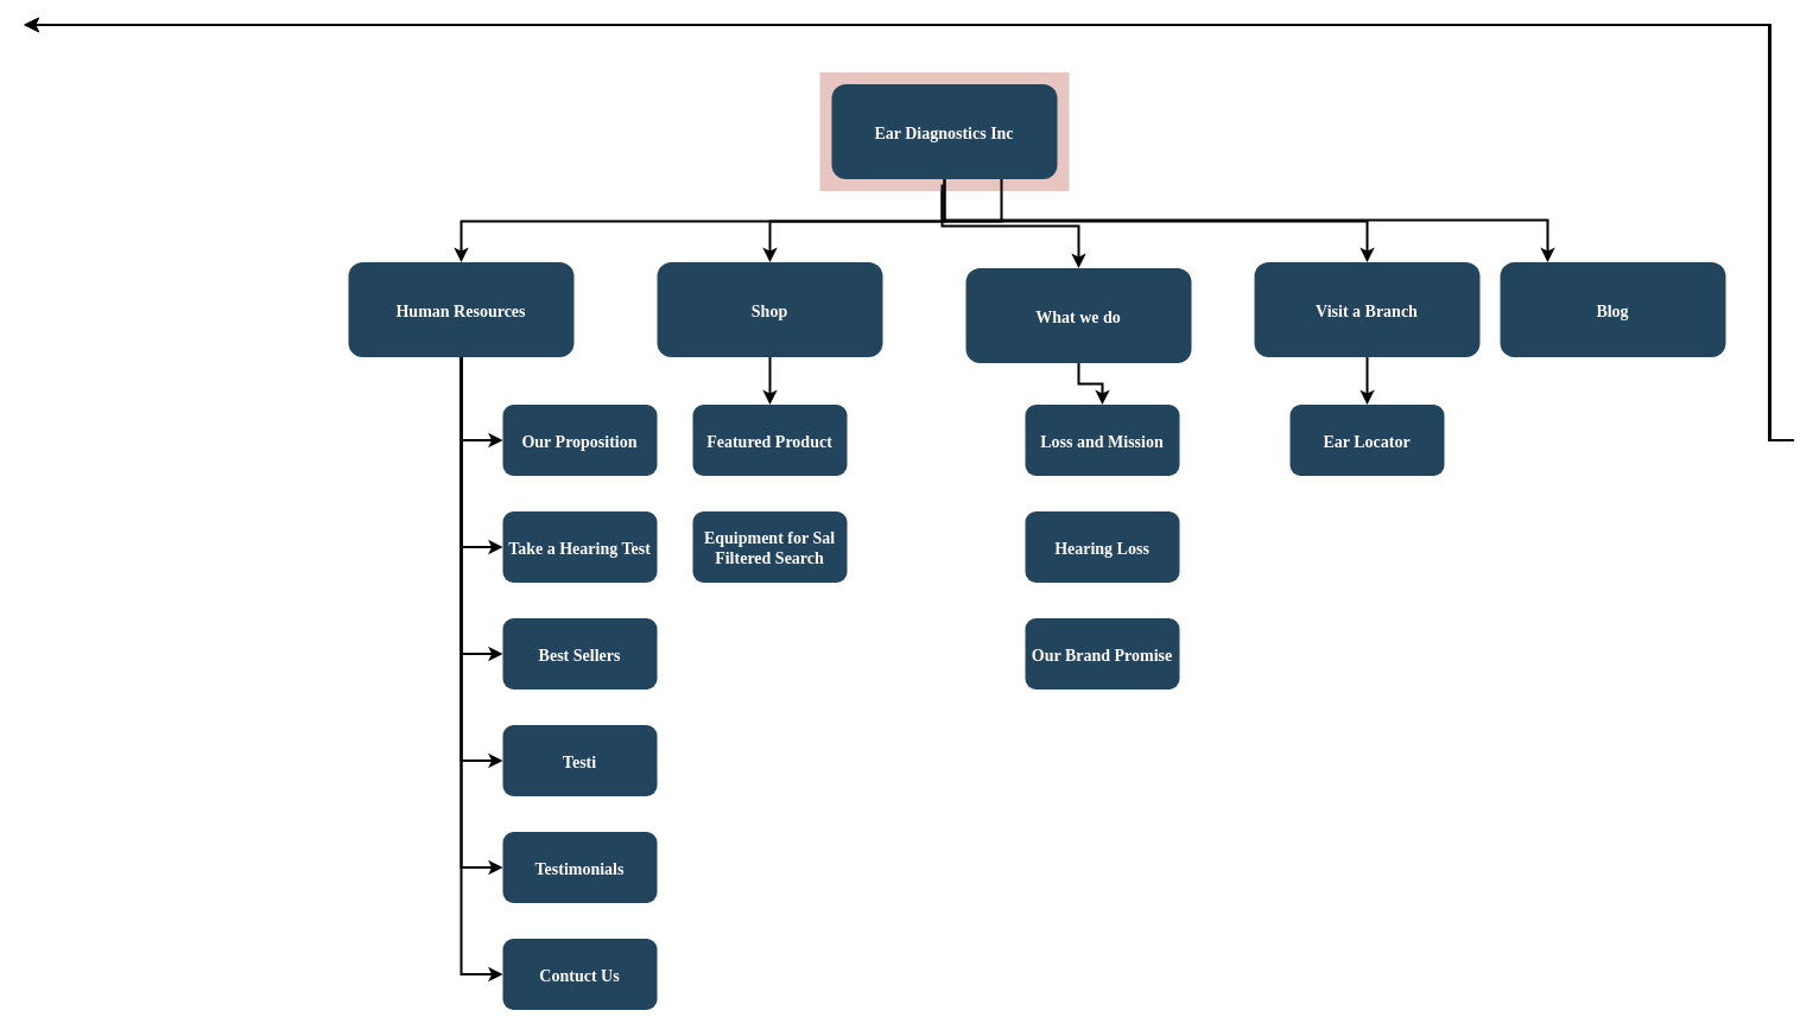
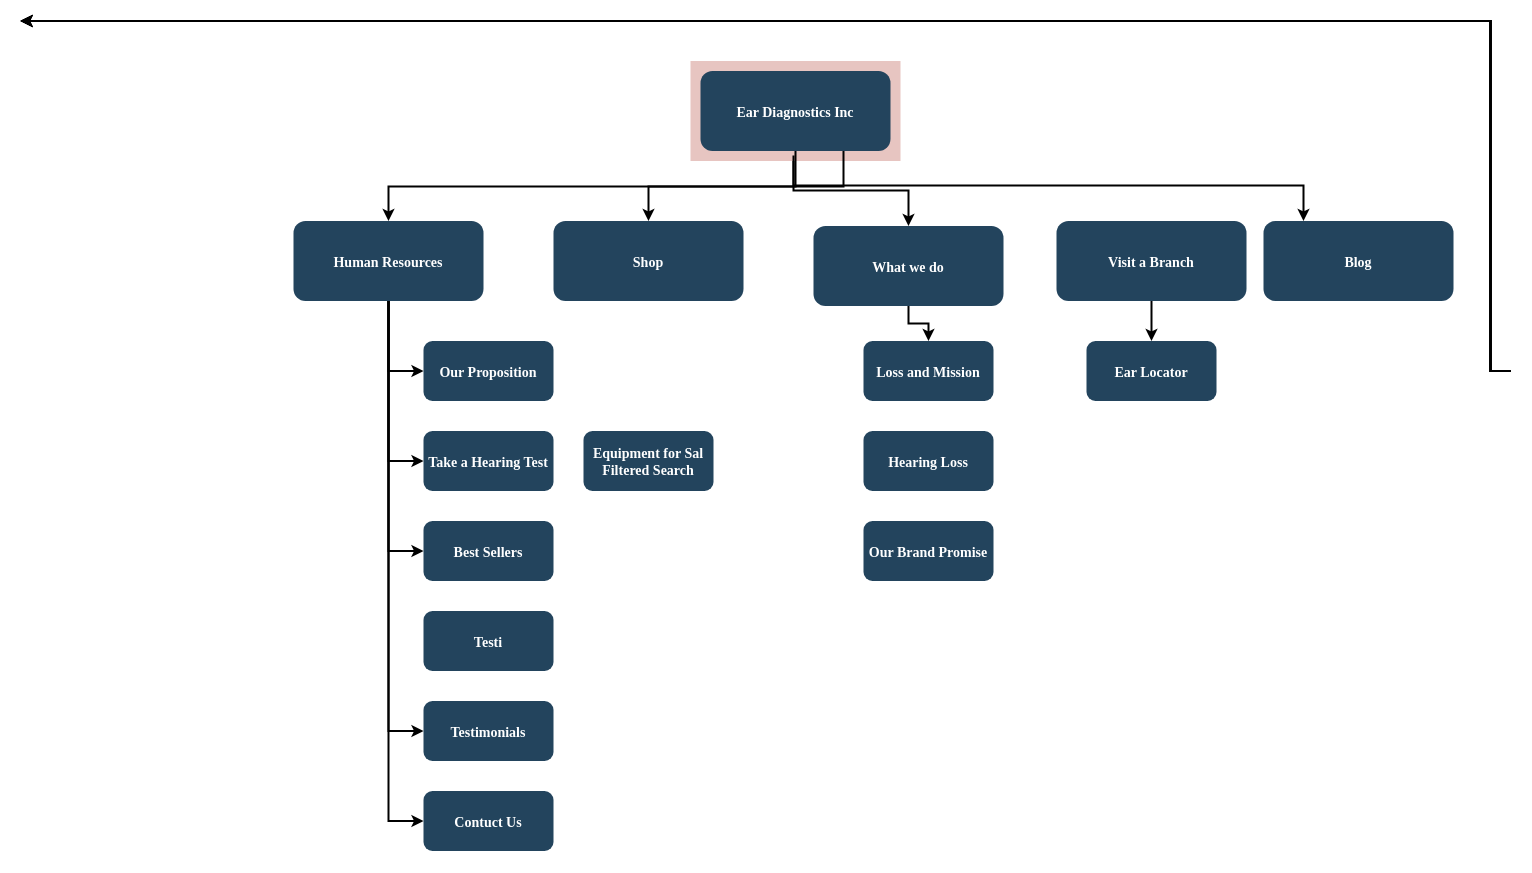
- <mxCell id="5" value="" style="edgeStyle=elbowEdgeStyle;elbow=vertical;strokeWidth=2;rounded=0" parent="1" source="3" target="4" edge="1"><mxGeometry x="337" y="215.5" width="100" height="100" as="geometry"><mxPoint x="280" y="200.5" as="sourcePoint" /><mxPoint x="380" y="100.5" as="targetPoint" /></mxGeometry></mxCell>
- <mxCell id="35" value="" style="edgeStyle=elbowEdgeStyle;elbow=vertical;strokeWidth=2;rounded=0" parent="1" source="7" target="15" edge="1"><mxGeometry x="25" y="135.5" width="100" height="100" as="geometry"><mxPoint x="-32" y="120.5" as="sourcePoint" /><mxPoint x="68" y="20.5" as="targetPoint" /></mxGeometry></mxCell>
- <mxCell id="15" value="Featured Product" style="rounded=1;fillColor=#23445D;gradientColor=none;strokeColor=none;fontColor=#FFFFFF;fontStyle=1;fontFamily=Tahoma;fontSize=14" parent="1" vertex="1"><mxGeometry x="583" y="340.5" width="130" height="60" as="geometry" /></mxCell>
- <mxCell id="26" value="" style="edgeStyle=elbowEdgeStyle;elbow=horizontal;strokeWidth=2;rounded=0" parent="1" source="8" target="12" edge="1"><mxGeometry x="220" y="135.5" width="100" height="100" as="geometry"><mxPoint x="163" y="120.5" as="sourcePoint" /><mxPoint x="263" y="20.5" as="targetPoint" /><Array as="points"><mxPoint x="388" y="460.5" /></Array></mxGeometry></mxCell>
